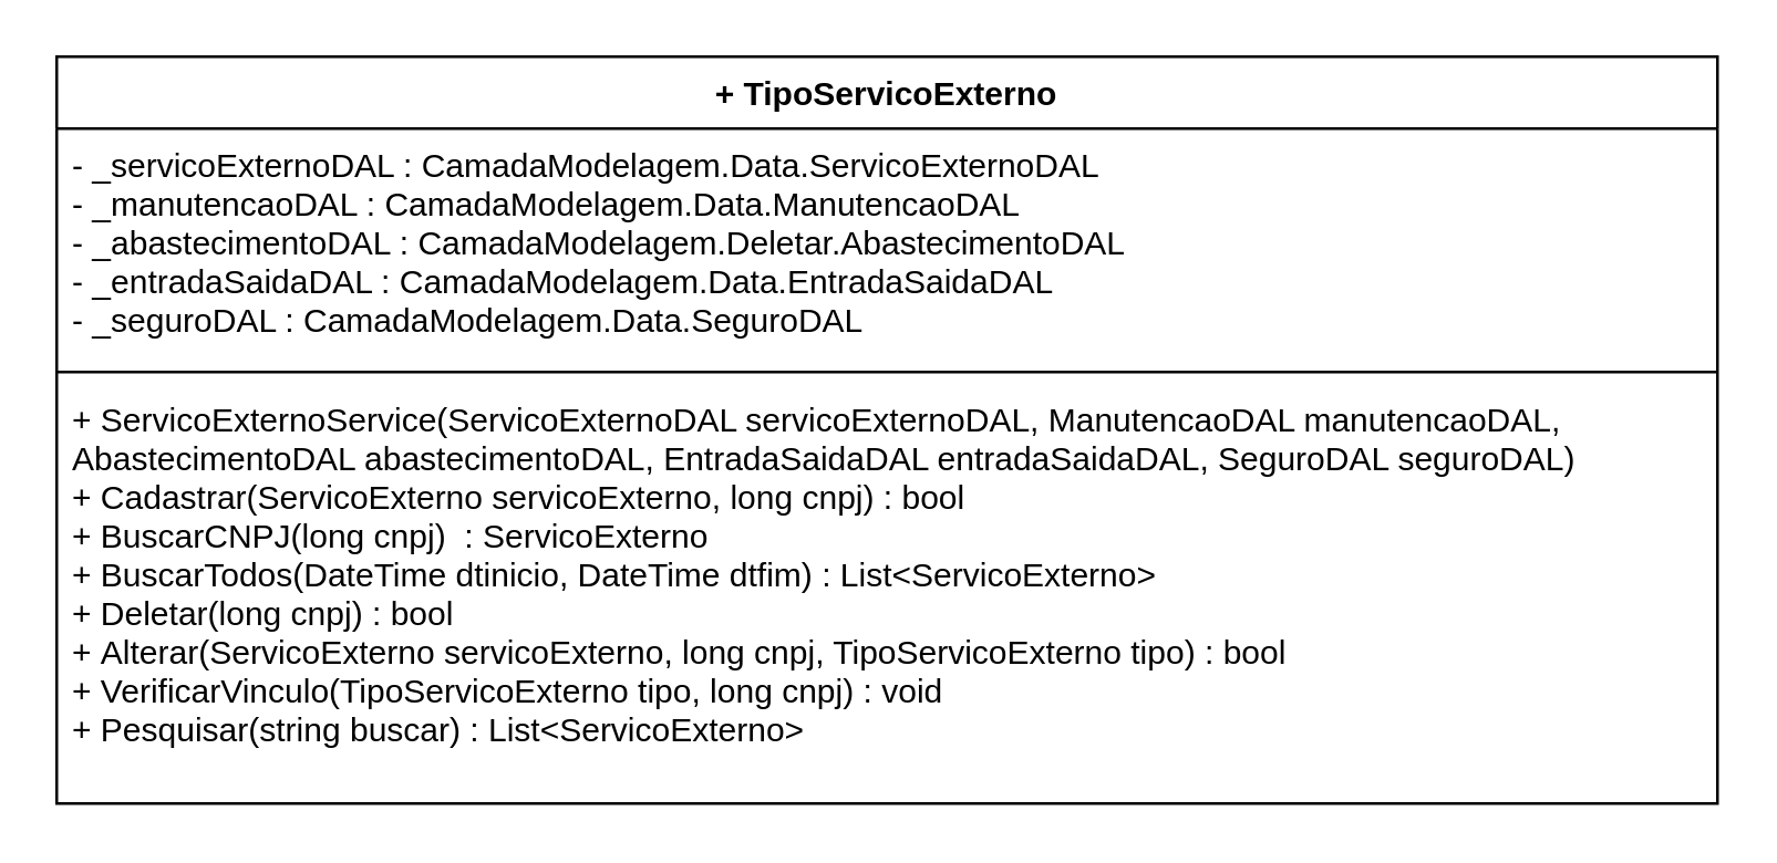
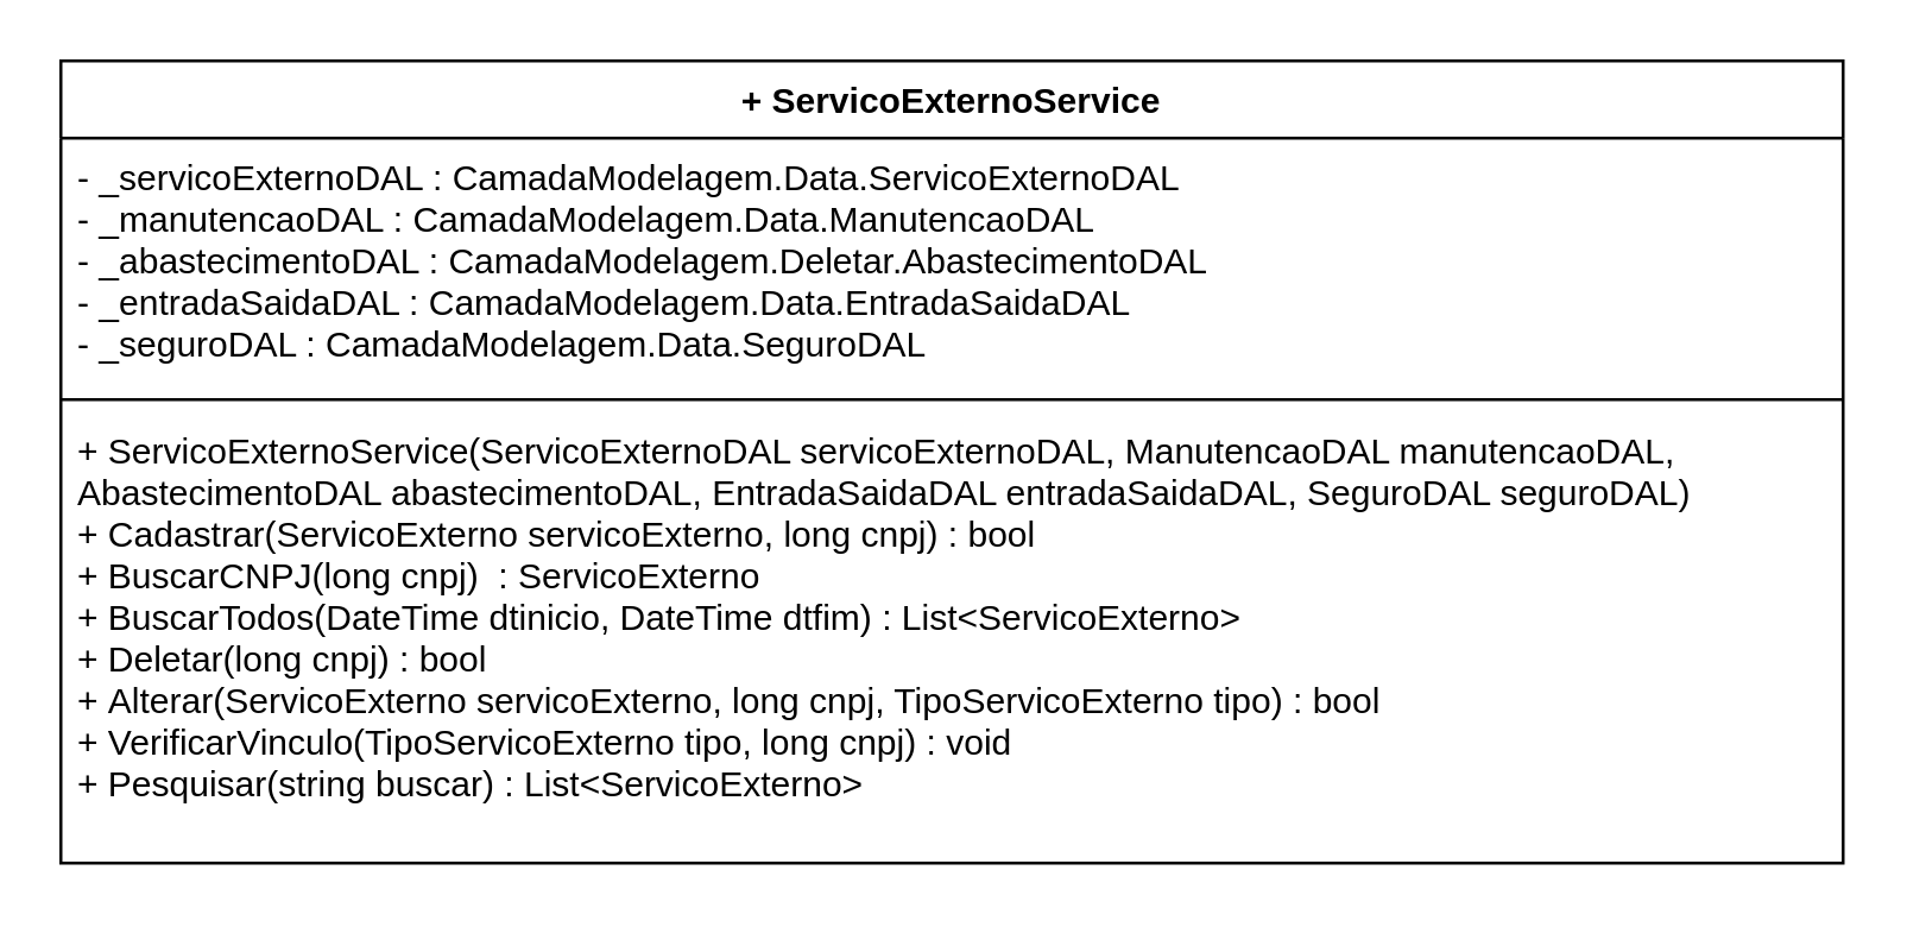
- <mxCell id="2" value="+ TipoServicoExterno" style="swimlane;fontStyle=1;align=center;verticalAlign=top;childLayout=stackLayout;horizontal=1;startSize=26;horizontalStack=0;resizeParent=1;resizeParentMax=0;resizeLast=0;collapsible=1;marginBottom=0;" parent="1" vertex="1"><mxGeometry x="20" y="20" width="600" height="270" as="geometry" /></mxCell>
+ <mxCell id="2" value="+ ServicoExternoService" style="swimlane;fontStyle=1;align=center;verticalAlign=top;childLayout=stackLayout;horizontal=1;startSize=26;horizontalStack=0;resizeParent=1;resizeParentMax=0;resizeLast=0;collapsible=1;marginBottom=0;" parent="1" vertex="1"><mxGeometry x="20" y="20" width="600" height="270" as="geometry" /></mxCell>
